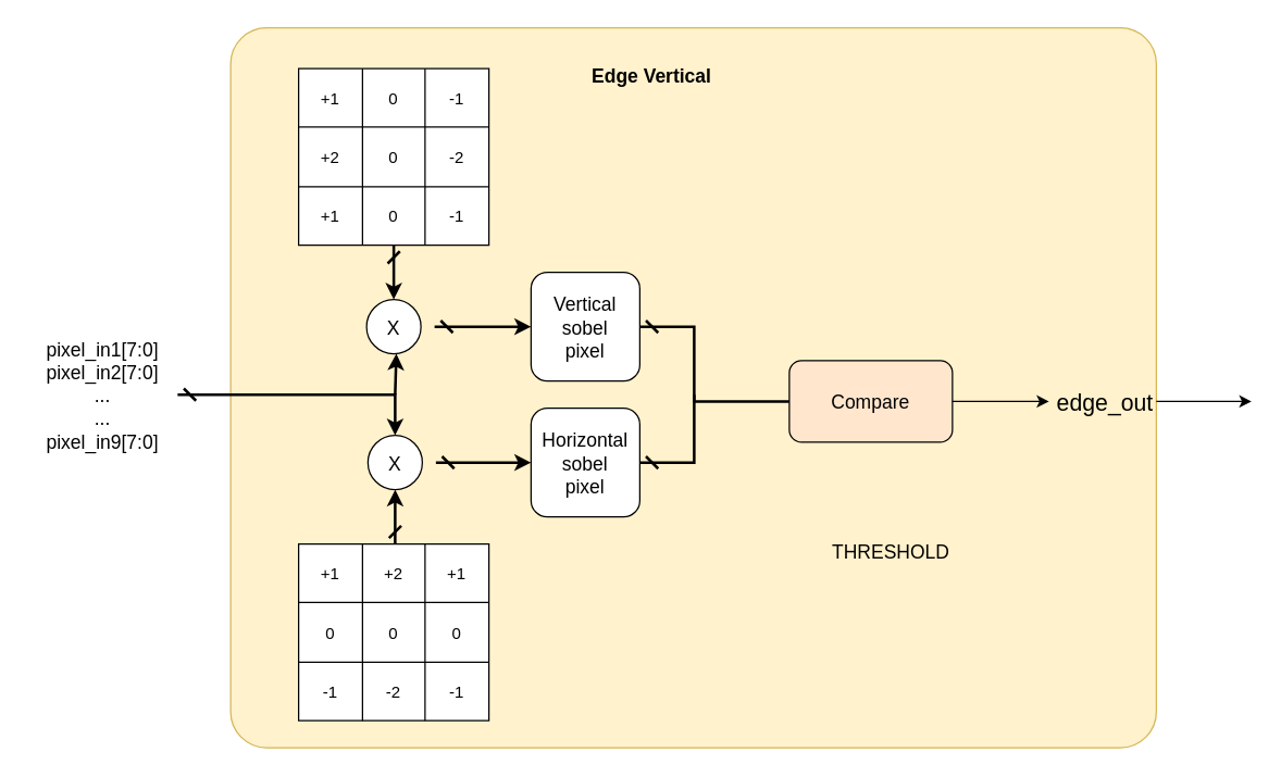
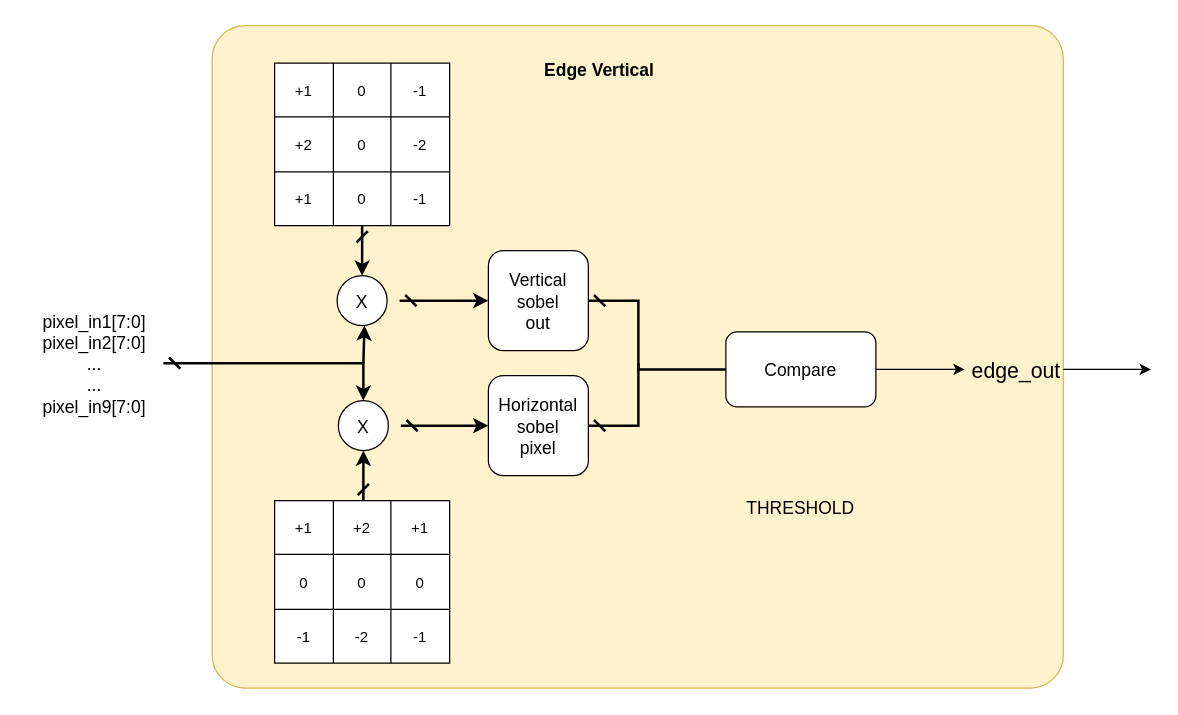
- <mxCell id="44" value="Vertical&#10;sobel&#10;pixel" style="rounded=1;fontSize=14;" vertex="1" parent="1"><mxGeometry x="390" y="200" width="80" height="80" as="geometry" /></mxCell>
+ <mxCell id="44" value="Vertical&#10;sobel&#10;out" style="rounded=1;fontSize=14;" vertex="1" parent="1"><mxGeometry x="390" y="200" width="80" height="80" as="geometry" /></mxCell>
- <mxCell id="46" value="Compare" style="rounded=1;fontSize=14;fillColor=#ffe6cc;" vertex="1" parent="1"><mxGeometry x="580" y="265" width="120" height="60" as="geometry" /></mxCell>
+ <mxCell id="46" value="Compare" style="rounded=1;fontSize=14;" vertex="1" parent="1"><mxGeometry x="580" y="265" width="120" height="60" as="geometry" /></mxCell>
- <mxCell id="49" value="THRESHOLD" style="text;strokeColor=none;fillColor=none;align=center;verticalAlign=middle;rounded=0;fontSize=14;" vertex="1" parent="1"><mxGeometry x="625" y="390" width="60" height="30" as="geometry" /></mxCell>
+ <mxCell id="49" value="THRESHOLD" style="text;strokeColor=none;fillColor=none;align=center;verticalAlign=middle;rounded=0;fontSize=14;" vertex="1" parent="1"><mxGeometry x="610" y="390" width="60" height="30" as="geometry" /></mxCell>
